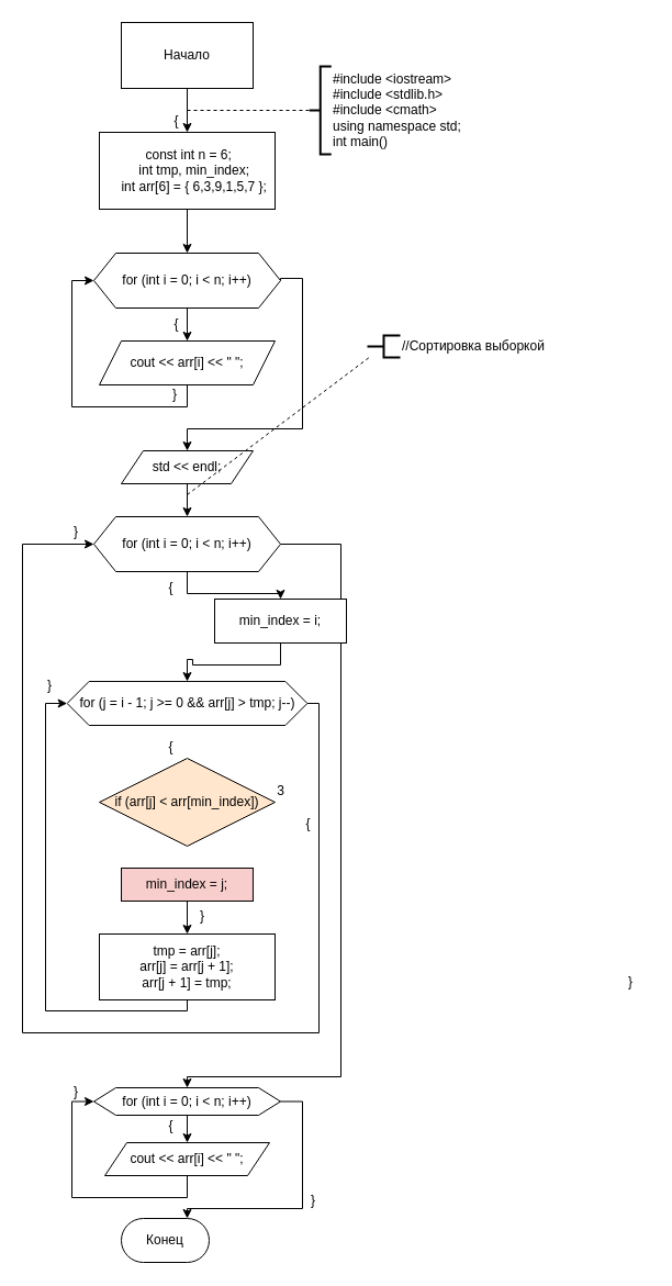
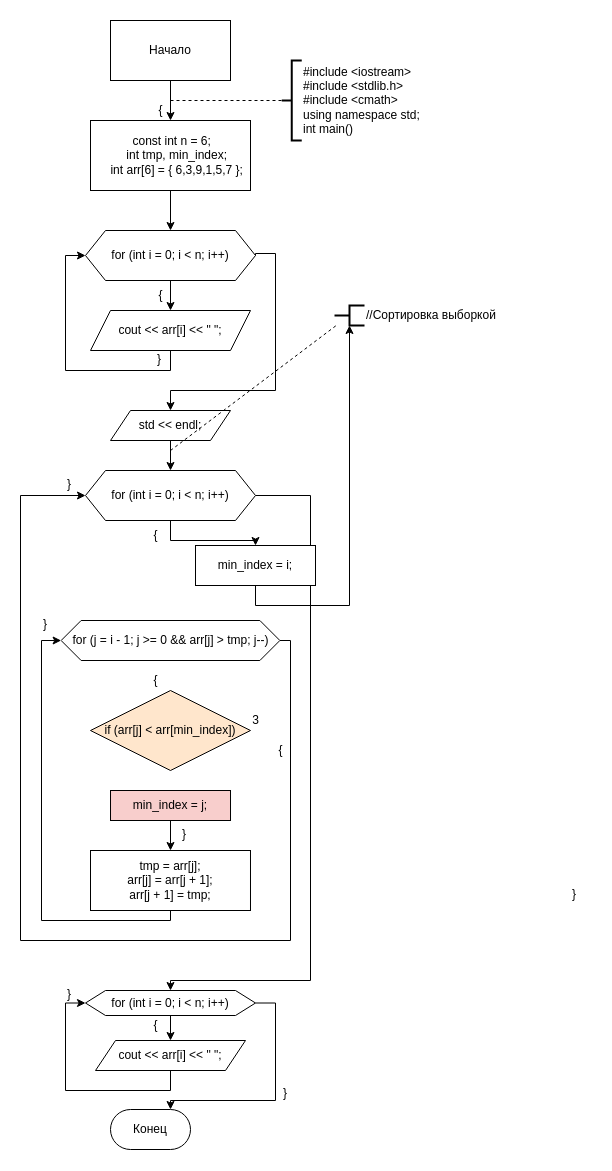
- <mxCell id="24" style="edgeStyle=orthogonalEdgeStyle;rounded=0;orthogonalLoop=1;jettySize=auto;html=1;exitX=0.5;exitY=1;exitDx=0;exitDy=0;entryX=0.5;entryY=0;entryDx=0;entryDy=0;" parent="1" source="25" target="16" edge="1"><mxGeometry relative="1" as="geometry" /></mxCell>
+ <mxCell id="24" style="edgeStyle=orthogonalEdgeStyle;rounded=0;orthogonalLoop=1;jettySize=auto;html=1;exitX=0.5;exitY=1;exitDx=0;exitDy=0;" parent="1" source="25" target="32" edge="1"><mxGeometry relative="1" as="geometry" /></mxCell>
